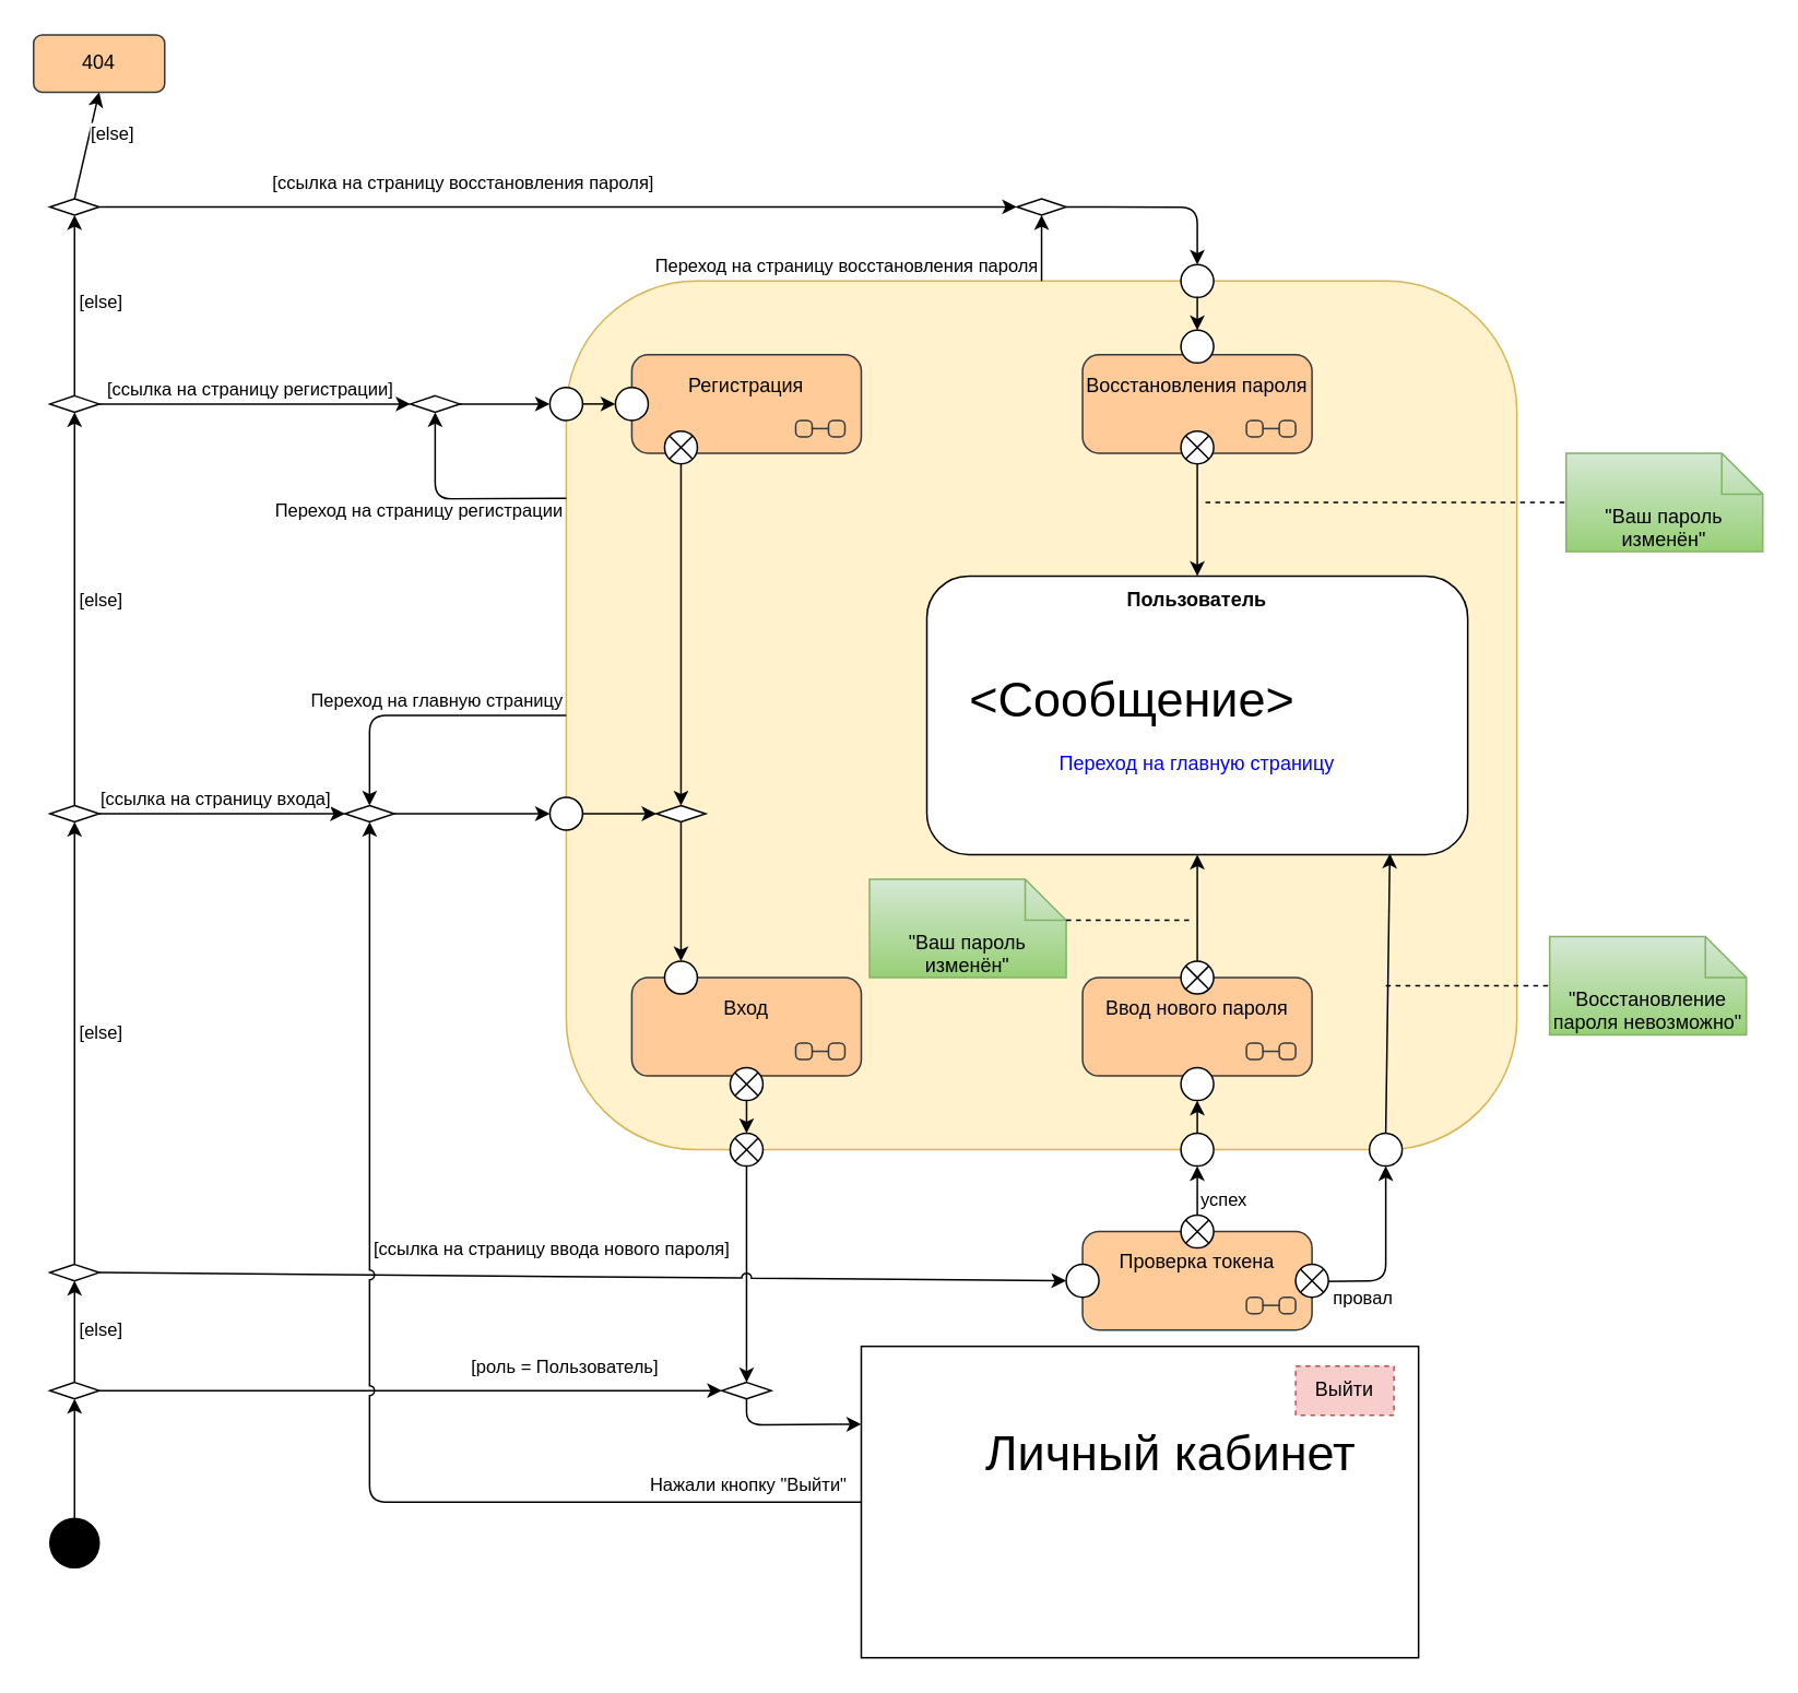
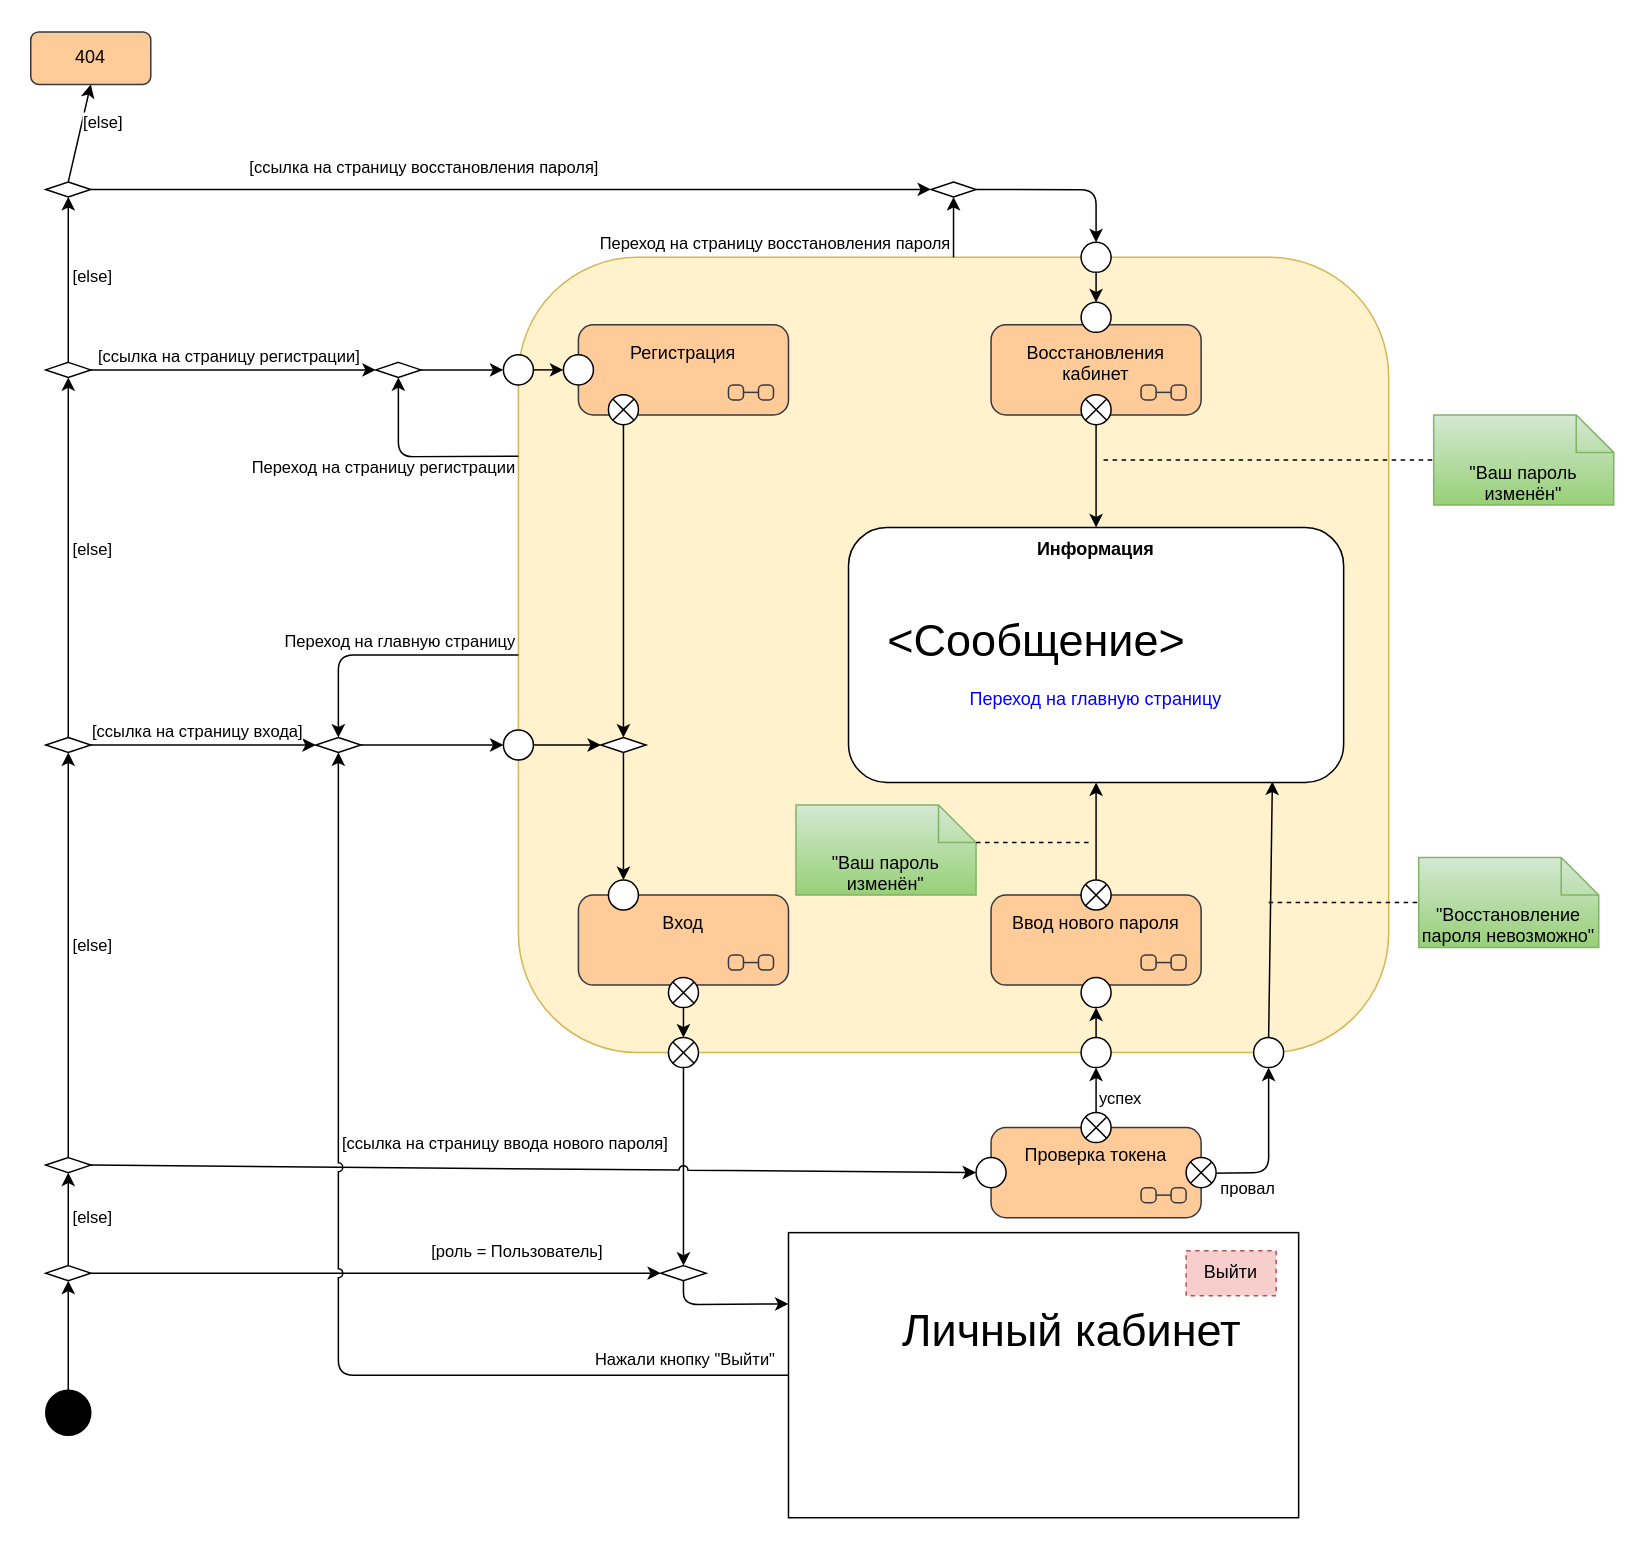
- <mxCell id="86" value="Восстановления пароля" style="shape=umlState;rounded=1;verticalAlign=top;spacingTop=5;umlStateSymbol=collapseState;absoluteArcSize=1;arcSize=10;html=1;whiteSpace=wrap;fillColor=#ffcc99;strokeColor=#36393d;" vertex="1" parent="1"><mxGeometry x="660" y="216" width="140" height="60" as="geometry" /></mxCell>
+ <mxCell id="86" value="Восстановления кабинет" style="shape=umlState;rounded=1;verticalAlign=top;spacingTop=5;umlStateSymbol=collapseState;absoluteArcSize=1;arcSize=10;html=1;whiteSpace=wrap;fillColor=#ffcc99;strokeColor=#36393d;" vertex="1" parent="1"><mxGeometry x="660" y="216" width="140" height="60" as="geometry" /></mxCell>
- <mxCell id="4" value="&lt;b&gt;Пользователь&lt;/b&gt;" style="text;html=1;strokeColor=none;fillColor=none;align=center;verticalAlign=middle;whiteSpace=wrap;rounded=0;" parent="1" vertex="1"><mxGeometry x="635" y="351" width="190" height="30" as="geometry" /></mxCell>
+ <mxCell id="4" value="&lt;b&gt;Информация&lt;/b&gt;" style="text;html=1;strokeColor=none;fillColor=none;align=center;verticalAlign=middle;whiteSpace=wrap;rounded=0;" parent="1" vertex="1"><mxGeometry x="635" y="351" width="190" height="30" as="geometry" /></mxCell>
